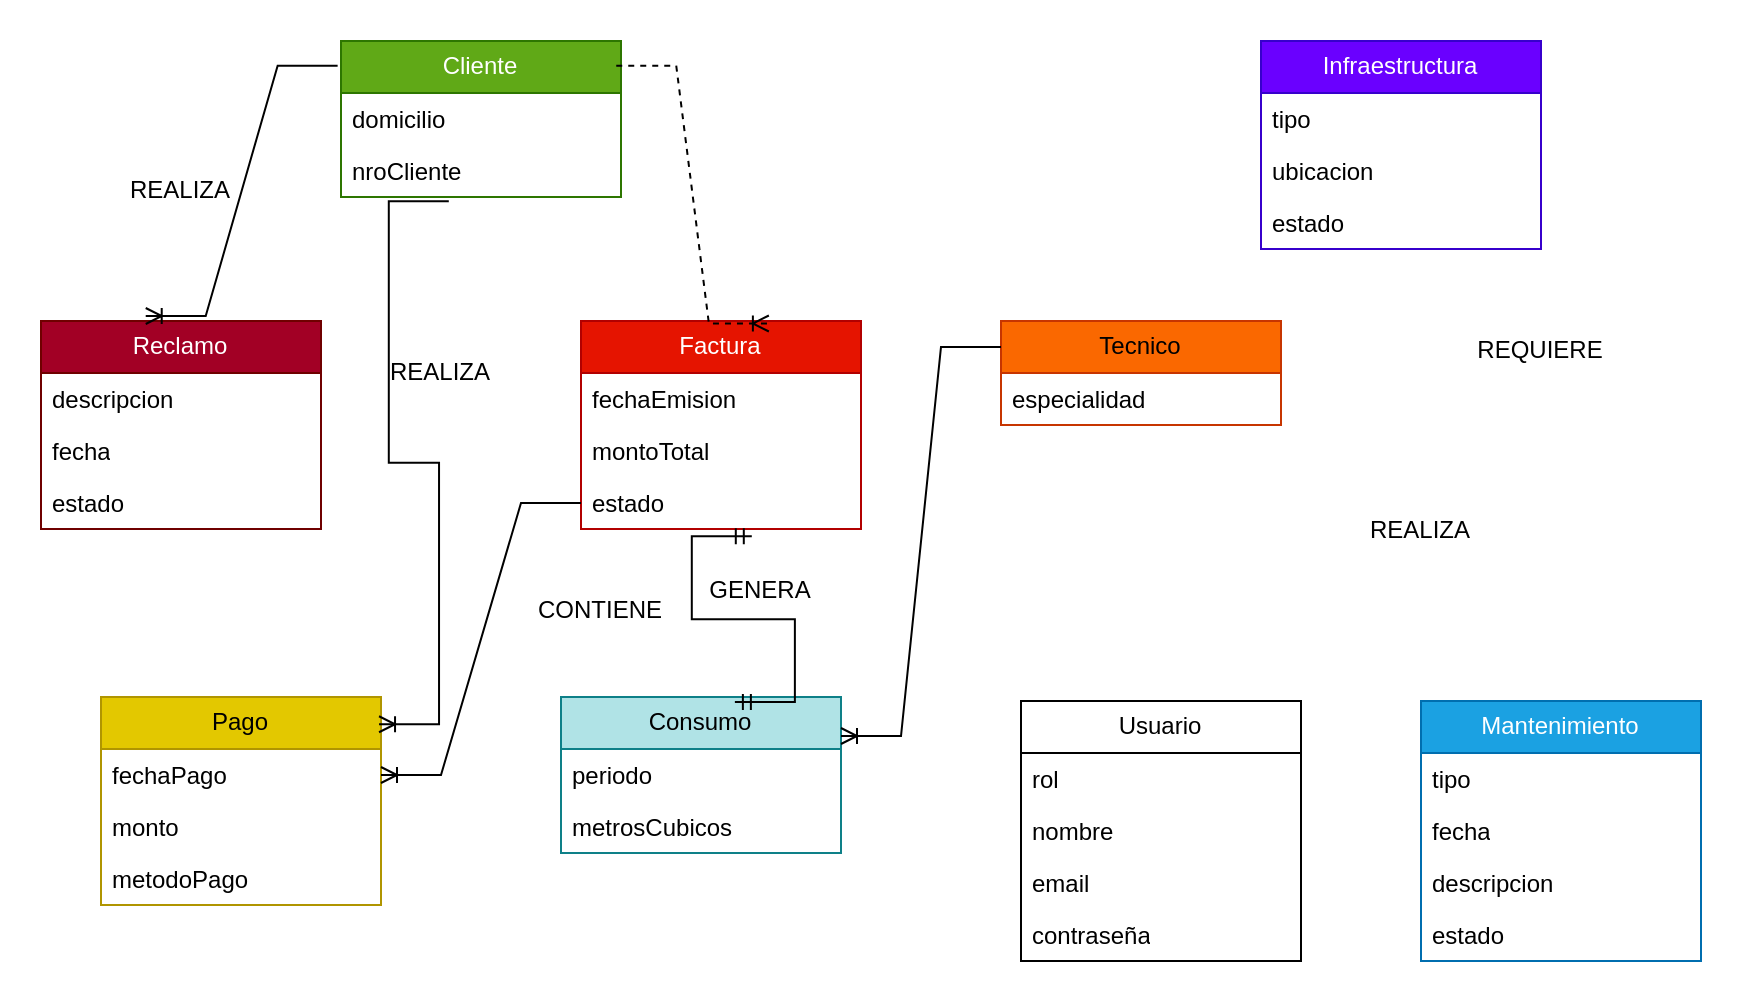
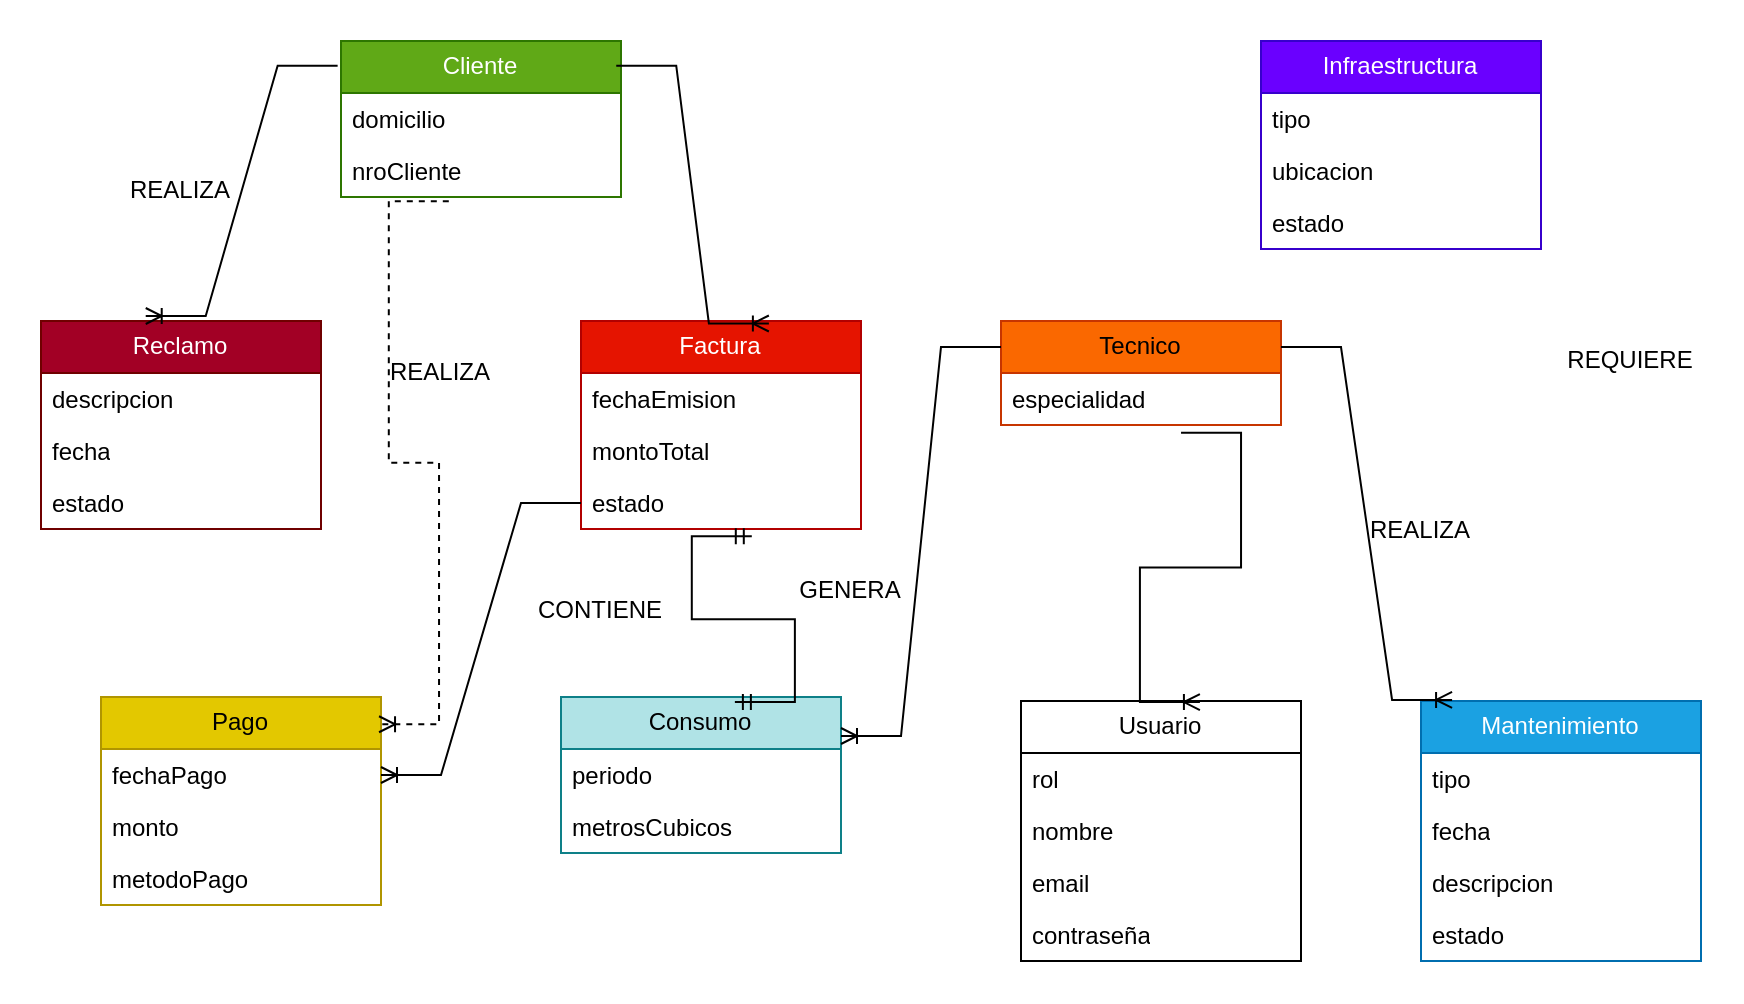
- <mxCell id="37" value="" style="edgeStyle=entityRelationEdgeStyle;fontSize=12;html=1;endArrow=ERoneToMany;rounded=0;exitX=0.983;exitY=0.158;exitDx=0;exitDy=0;exitPerimeter=0;entryX=0.671;entryY=0.012;entryDx=0;entryDy=0;entryPerimeter=0;dashed=1;" edge="1" parent="1" source="2" target="9"><mxGeometry width="100" height="100" relative="1" as="geometry"><mxPoint x="420" y="340" as="sourcePoint" /><mxPoint x="520" y="240" as="targetPoint" /></mxGeometry></mxCell>
+ <mxCell id="37" value="" style="edgeStyle=entityRelationEdgeStyle;fontSize=12;html=1;endArrow=ERoneToMany;rounded=0;exitX=0.983;exitY=0.158;exitDx=0;exitDy=0;exitPerimeter=0;entryX=0.671;entryY=0.012;entryDx=0;entryDy=0;entryPerimeter=0;" edge="1" parent="1" source="2" target="9"><mxGeometry width="100" height="100" relative="1" as="geometry"><mxPoint x="420" y="340" as="sourcePoint" /><mxPoint x="520" y="240" as="targetPoint" /></mxGeometry></mxCell>
- <mxCell id="49" value="REQUIERE" style="text;html=1;align=center;verticalAlign=middle;whiteSpace=wrap;rounded=0;" vertex="1" parent="1"><mxGeometry x="740" y="160" width="60" height="30" as="geometry" /></mxCell>
+ <mxCell id="49" value="REQUIERE" style="text;html=1;align=center;verticalAlign=middle;whiteSpace=wrap;rounded=0;" vertex="1" parent="1"><mxGeometry x="785" y="165" width="60" height="30" as="geometry" /></mxCell>
- <mxCell id="38" value="" style="edgeStyle=entityRelationEdgeStyle;fontSize=12;html=1;endArrow=ERoneToMany;rounded=0;exitX=0.385;exitY=1.081;exitDx=0;exitDy=0;exitPerimeter=0;entryX=0.993;entryY=0.131;entryDx=0;entryDy=0;entryPerimeter=0;" edge="1" parent="1" source="4" target="13"><mxGeometry width="100" height="100" relative="1" as="geometry"><mxPoint x="420" y="340" as="sourcePoint" /><mxPoint x="520" y="240" as="targetPoint" /></mxGeometry></mxCell>
+ <mxCell id="38" value="" style="edgeStyle=entityRelationEdgeStyle;fontSize=12;html=1;endArrow=ERoneToMany;rounded=0;exitX=0.385;exitY=1.081;exitDx=0;exitDy=0;exitPerimeter=0;entryX=0.993;entryY=0.131;entryDx=0;entryDy=0;entryPerimeter=0;dashed=1;" edge="1" parent="1" source="4" target="13"><mxGeometry width="100" height="100" relative="1" as="geometry"><mxPoint x="420" y="340" as="sourcePoint" /><mxPoint x="520" y="240" as="targetPoint" /></mxGeometry></mxCell>
+ <mxCell id="43" value="" style="edgeStyle=entityRelationEdgeStyle;fontSize=12;html=1;endArrow=ERoneToMany;rounded=0;entryX=0.111;entryY=-0.004;entryDx=0;entryDy=0;entryPerimeter=0;exitX=1;exitY=0.25;exitDx=0;exitDy=0;" edge="1" parent="1" source="20" target="31"><mxGeometry width="100" height="100" relative="1" as="geometry"><mxPoint x="420" y="340" as="sourcePoint" /><mxPoint x="520" y="240" as="targetPoint" /></mxGeometry></mxCell>
+ <mxCell id="42" value="" style="edgeStyle=entityRelationEdgeStyle;fontSize=12;html=1;endArrow=ERoneToMany;rounded=0;exitX=0.643;exitY=1.149;exitDx=0;exitDy=0;exitPerimeter=0;entryX=0.639;entryY=0.004;entryDx=0;entryDy=0;entryPerimeter=0;" edge="1" parent="1" source="21" target="22"><mxGeometry width="100" height="100" relative="1" as="geometry"><mxPoint x="420" y="340" as="sourcePoint" /><mxPoint x="520" y="240" as="targetPoint" /></mxGeometry></mxCell>
- <mxCell id="47" value="GENERA" style="text;html=1;align=center;verticalAlign=middle;whiteSpace=wrap;rounded=0;" vertex="1" parent="1"><mxGeometry x="350" y="280" width="60" height="30" as="geometry" /></mxCell>
+ <mxCell id="47" value="GENERA" style="text;html=1;align=center;verticalAlign=middle;whiteSpace=wrap;rounded=0;" vertex="1" parent="1"><mxGeometry x="395" y="280" width="60" height="30" as="geometry" /></mxCell>
